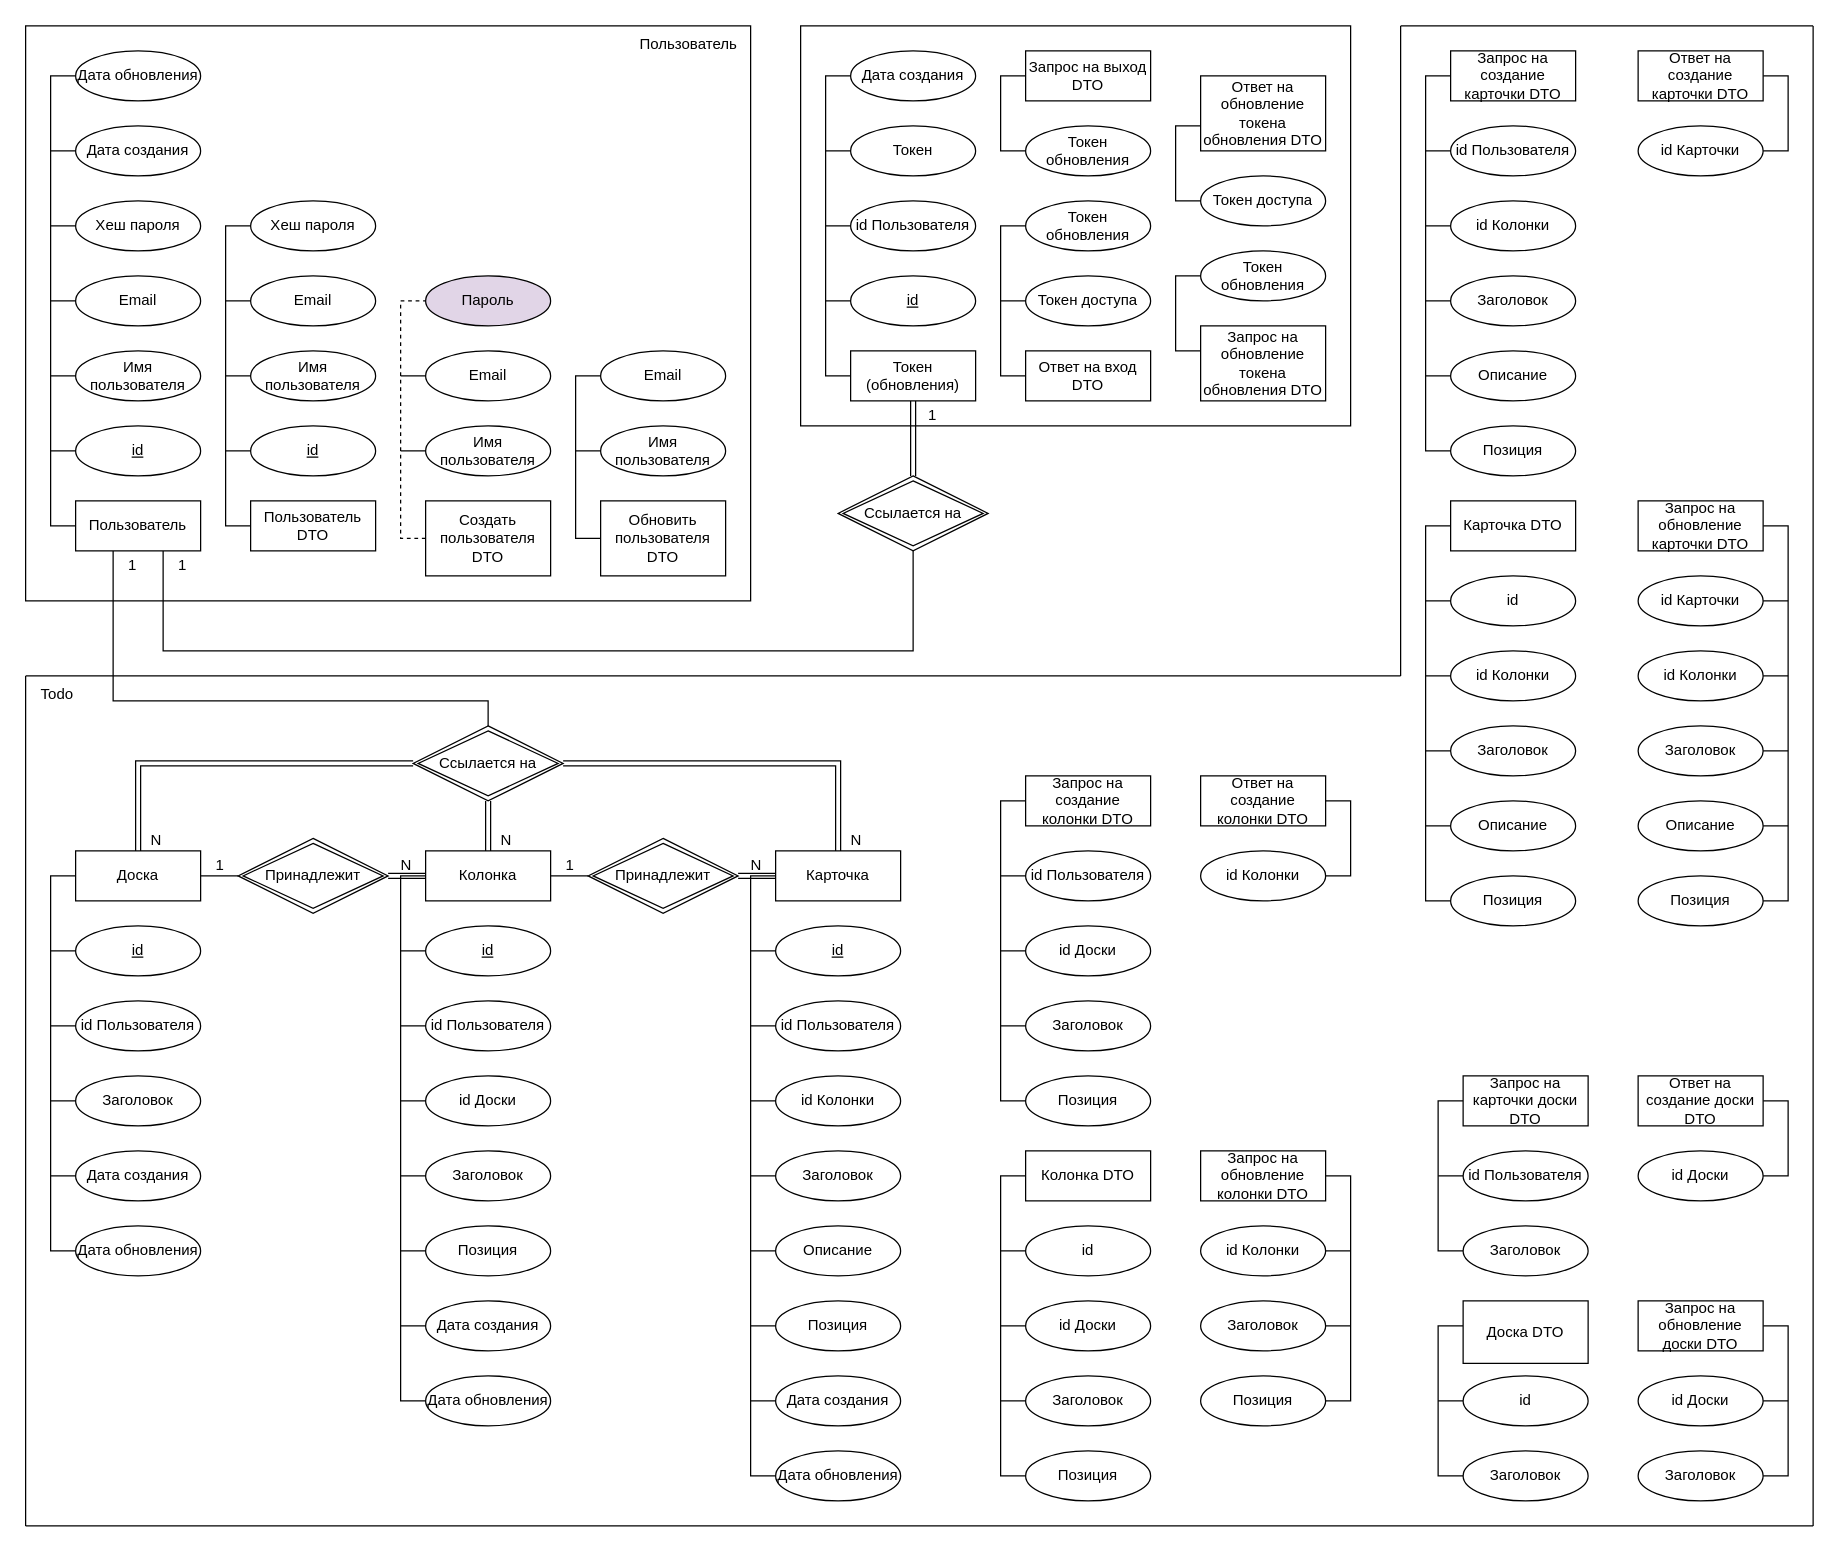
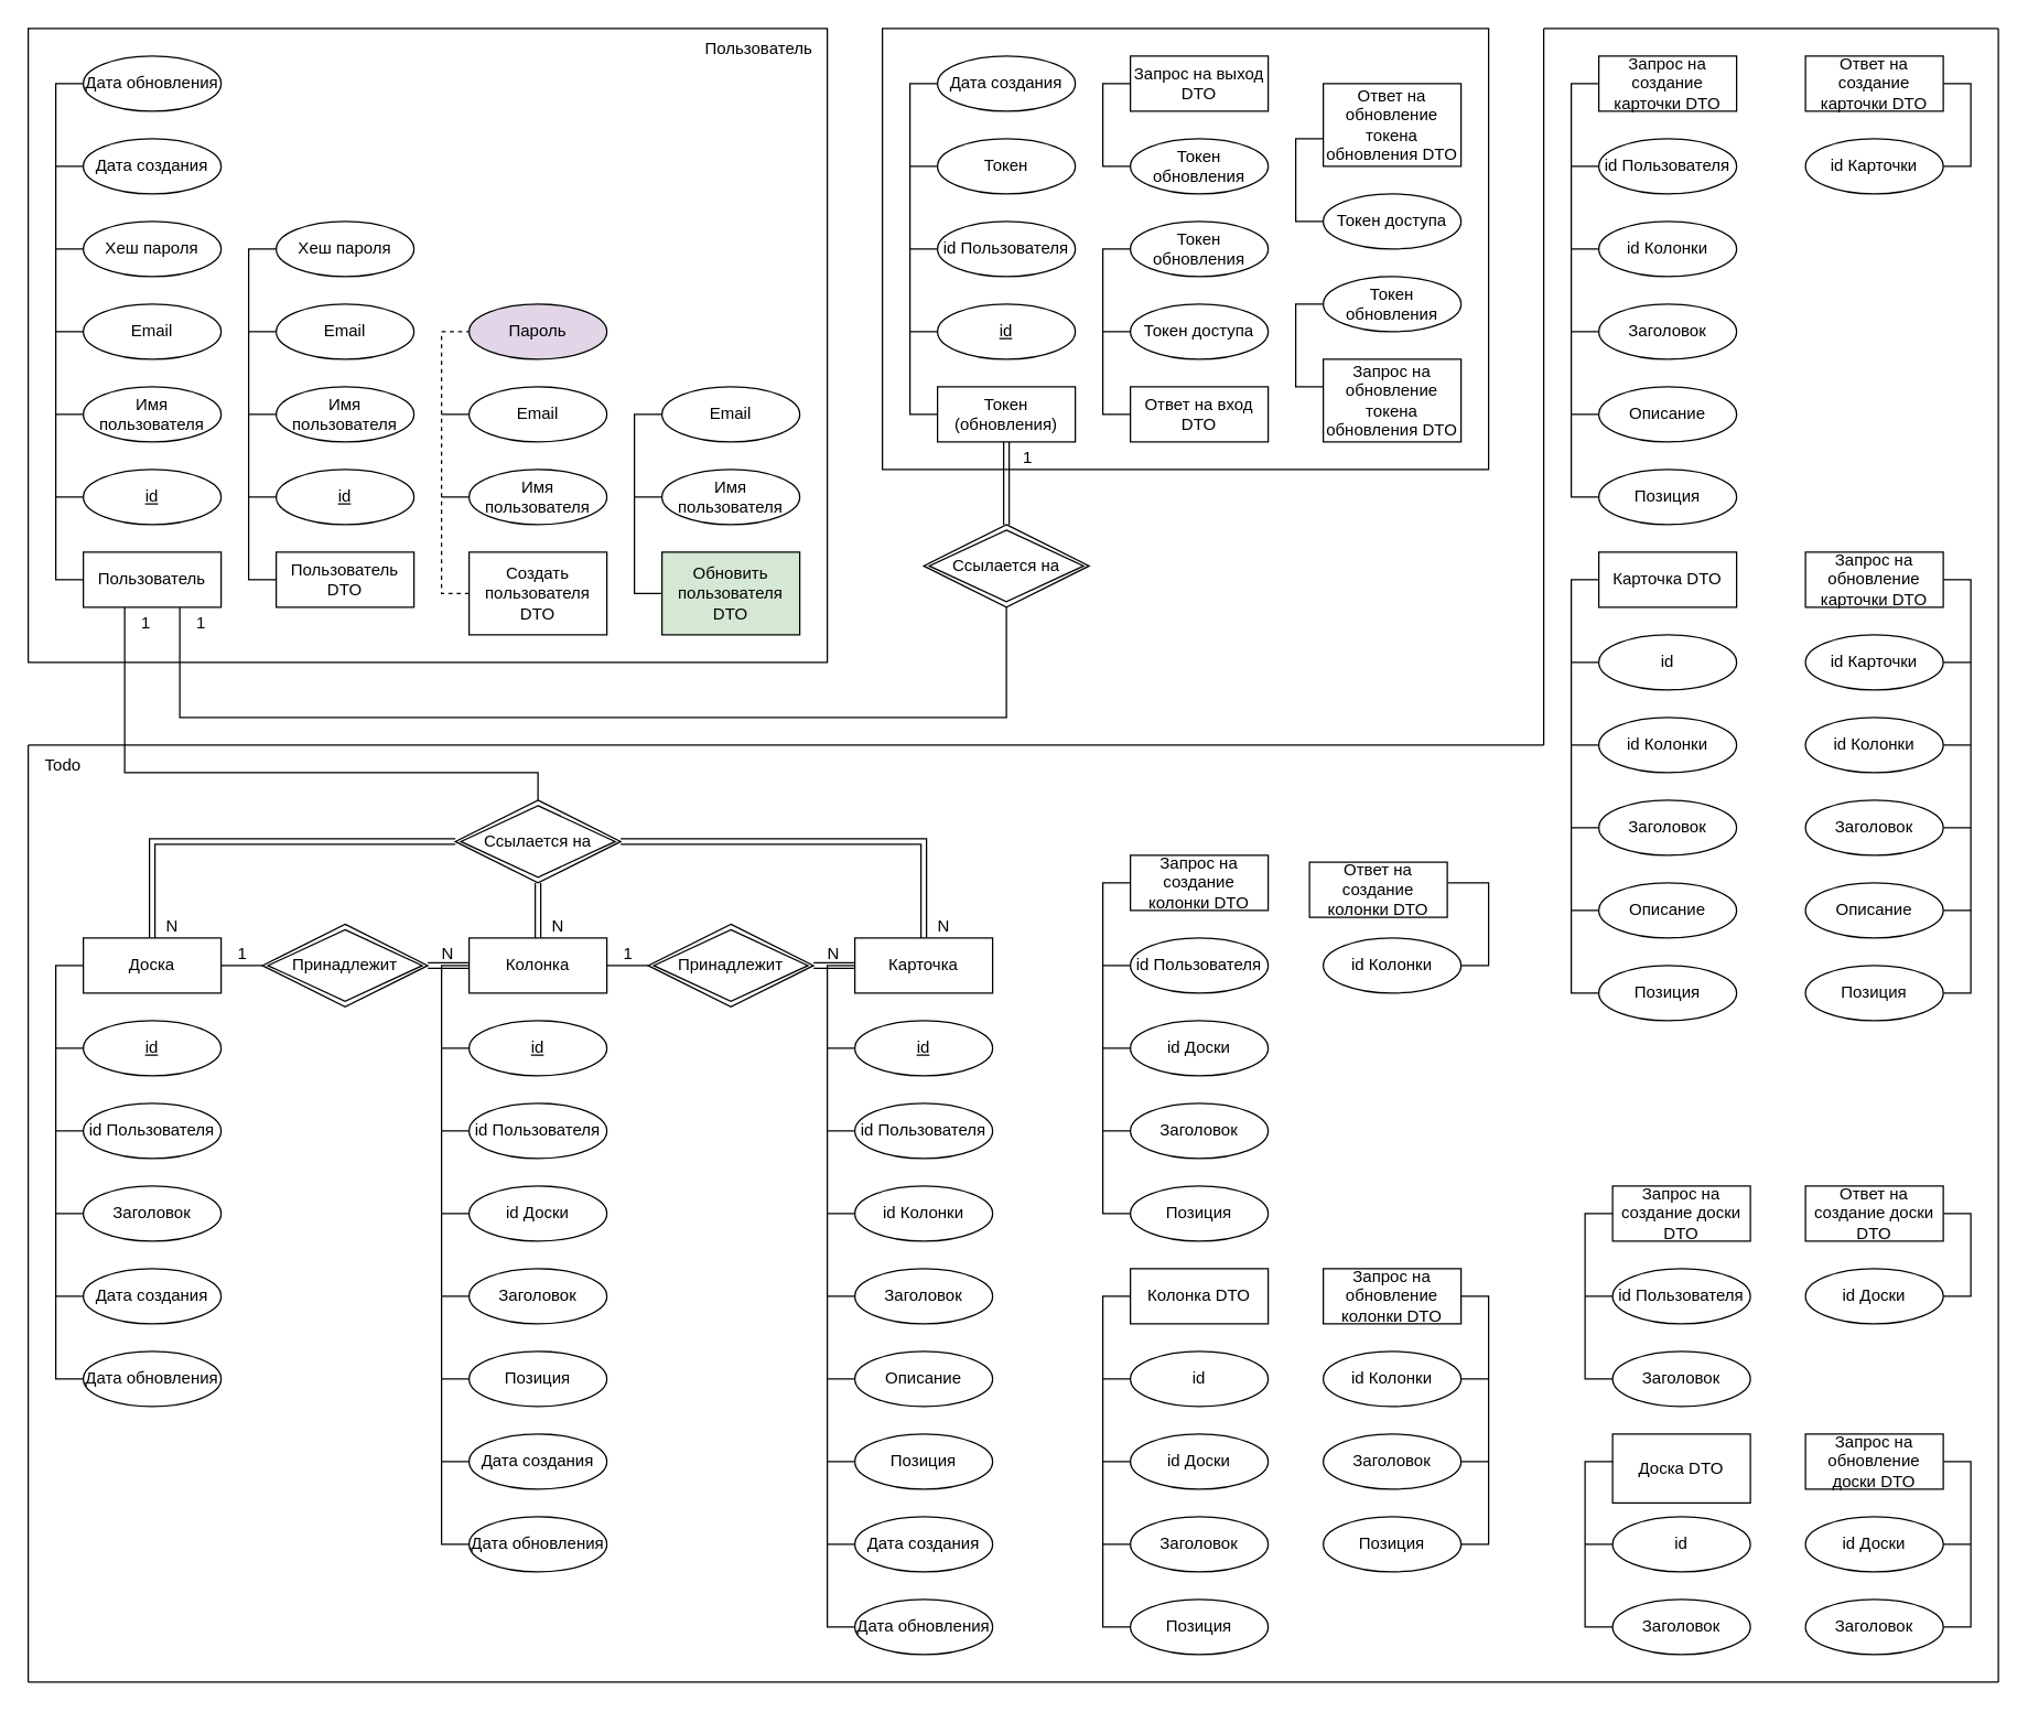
- <mxCell id="22" value="Обновить пользователя DTO" style="whiteSpace=wrap;html=1;align=center;" parent="1" vertex="1"><mxGeometry x="480" y="400" width="100" height="60" as="geometry" /></mxCell>
+ <mxCell id="22" value="Обновить пользователя DTO" style="whiteSpace=wrap;html=1;align=center;fillColor=#d5e8d4;" parent="1" vertex="1"><mxGeometry x="480" y="400" width="100" height="60" as="geometry" /></mxCell>
- <mxCell id="157" value="Ответ на создание колонки DTO" style="whiteSpace=wrap;html=1;align=center;" vertex="1" parent="1"><mxGeometry x="960" y="620" width="100" height="40" as="geometry" /></mxCell>
+ <mxCell id="157" value="Ответ на создание колонки DTO" style="whiteSpace=wrap;html=1;align=center;" vertex="1" parent="1"><mxGeometry x="950" y="625" width="100" height="40" as="geometry" /></mxCell>
- <mxCell id="130" value="Запрос на карточки доски DTO" style="whiteSpace=wrap;html=1;align=center;" vertex="1" parent="1"><mxGeometry x="1170" y="860" width="100" height="40" as="geometry" /></mxCell>
+ <mxCell id="130" value="Запрос на создание доски DTO" style="whiteSpace=wrap;html=1;align=center;" vertex="1" parent="1"><mxGeometry x="1170" y="860" width="100" height="40" as="geometry" /></mxCell>
